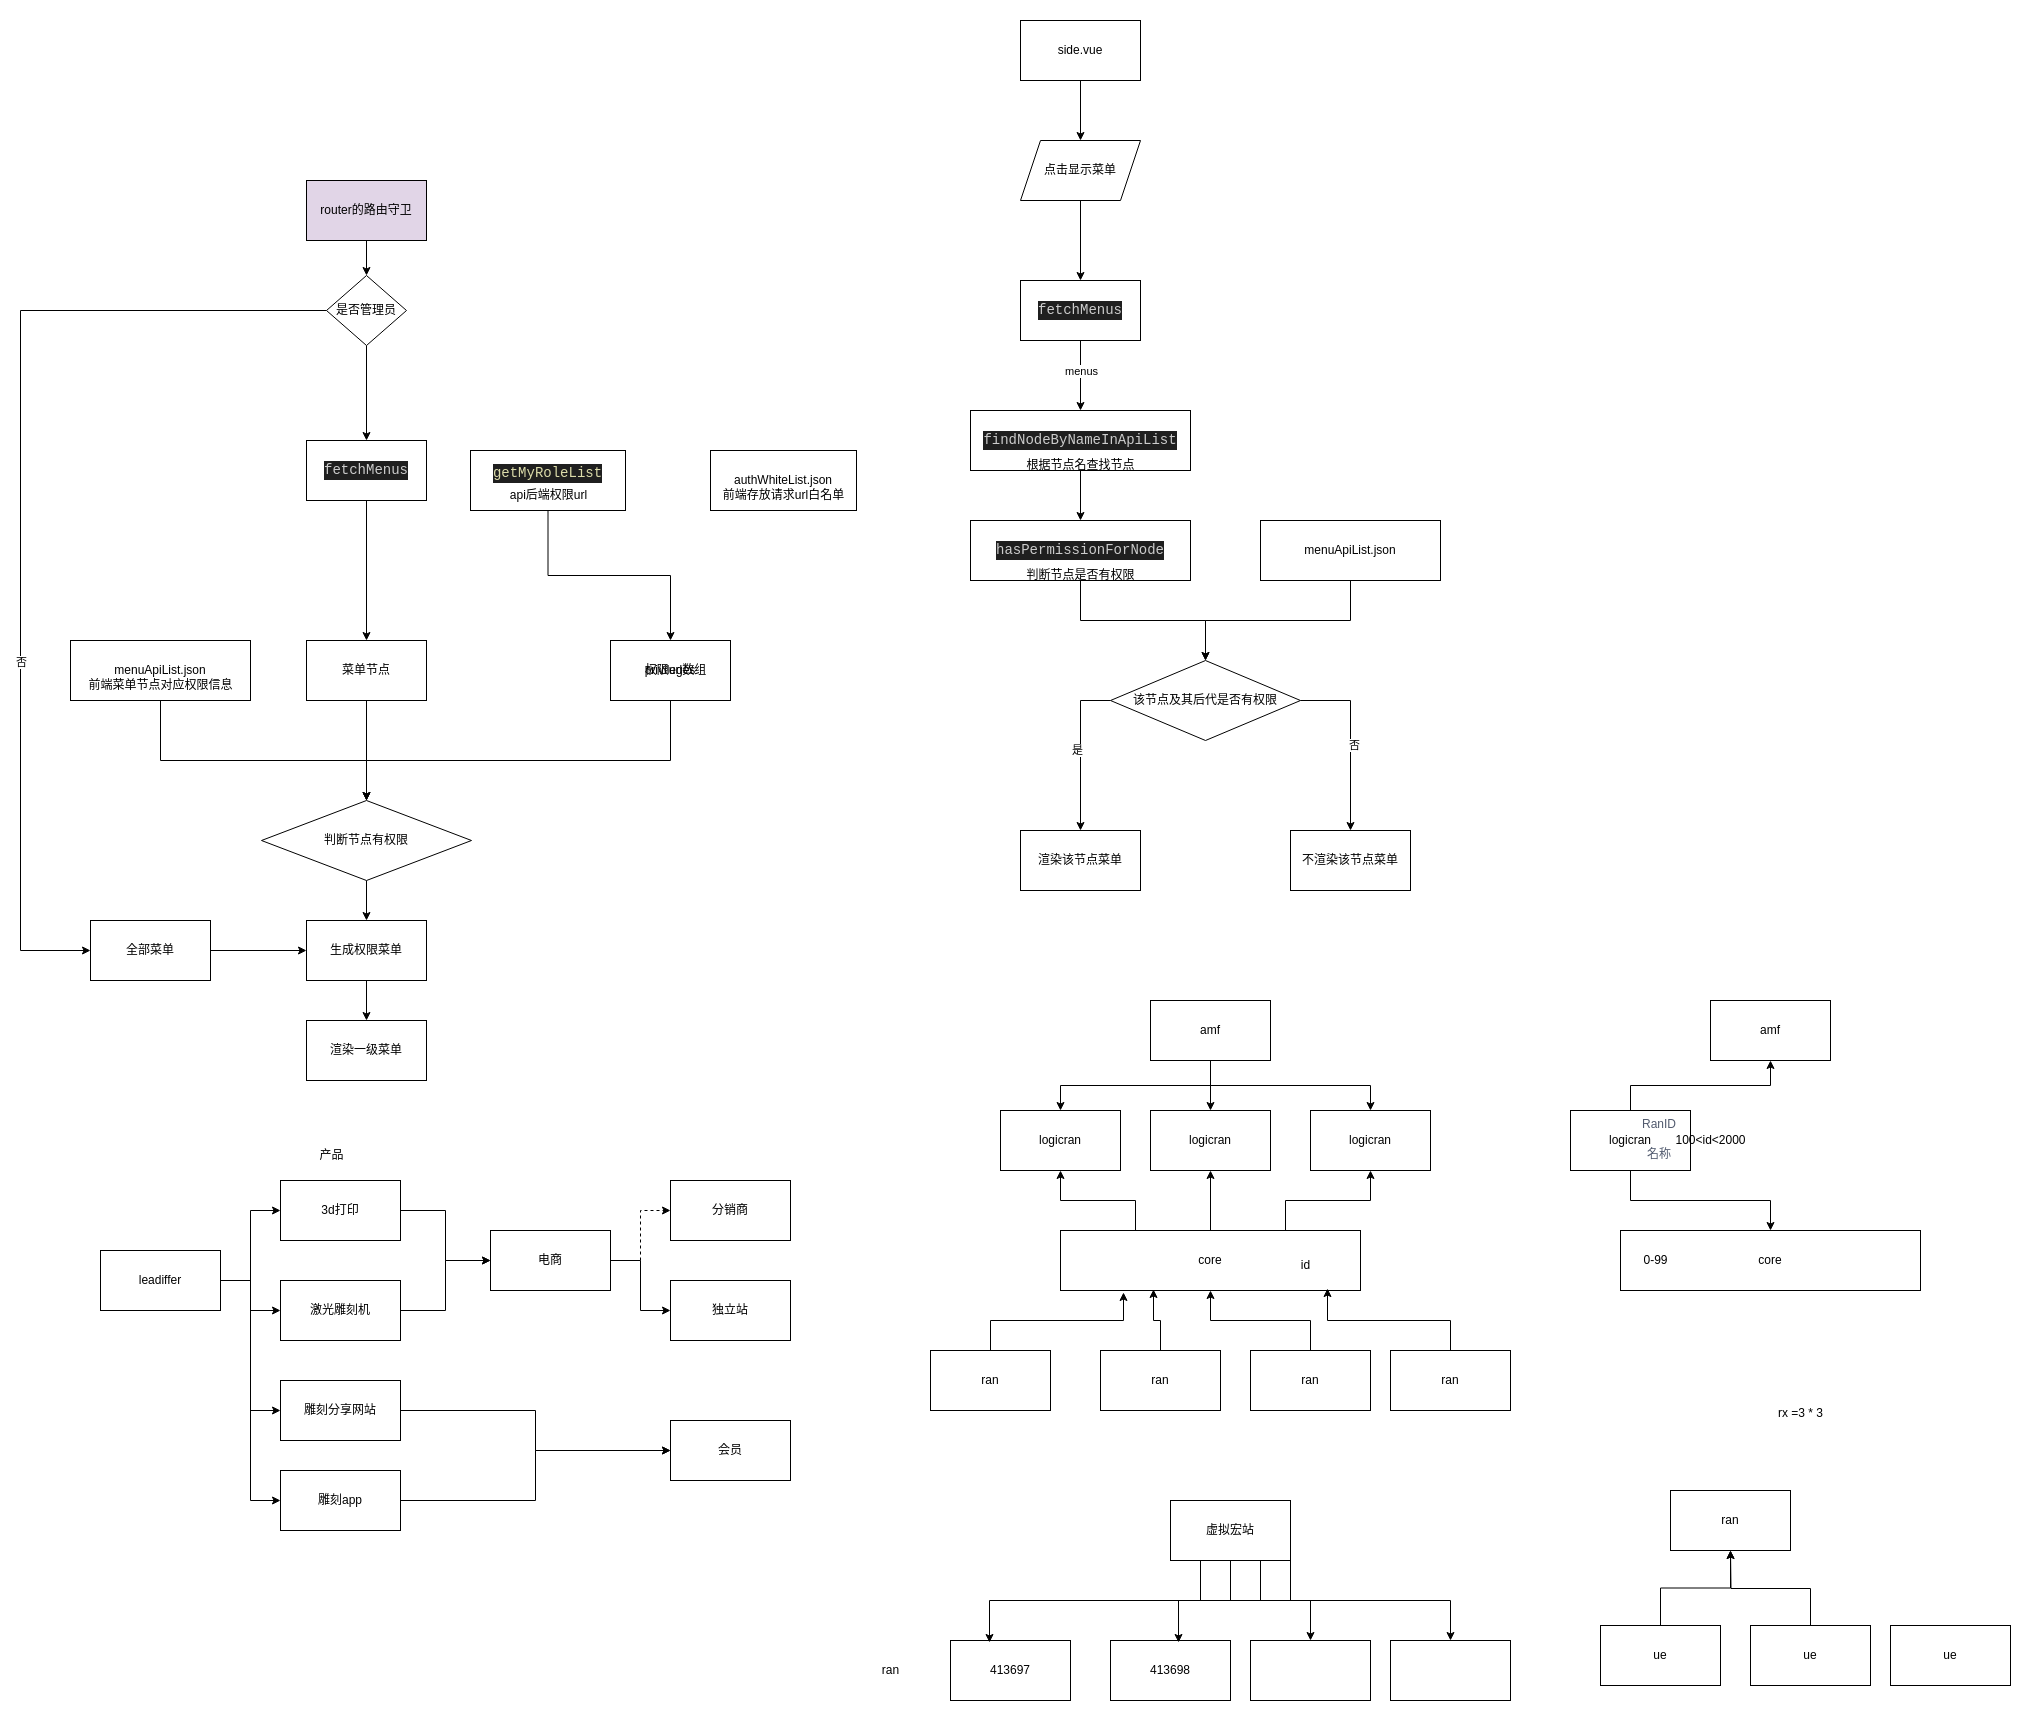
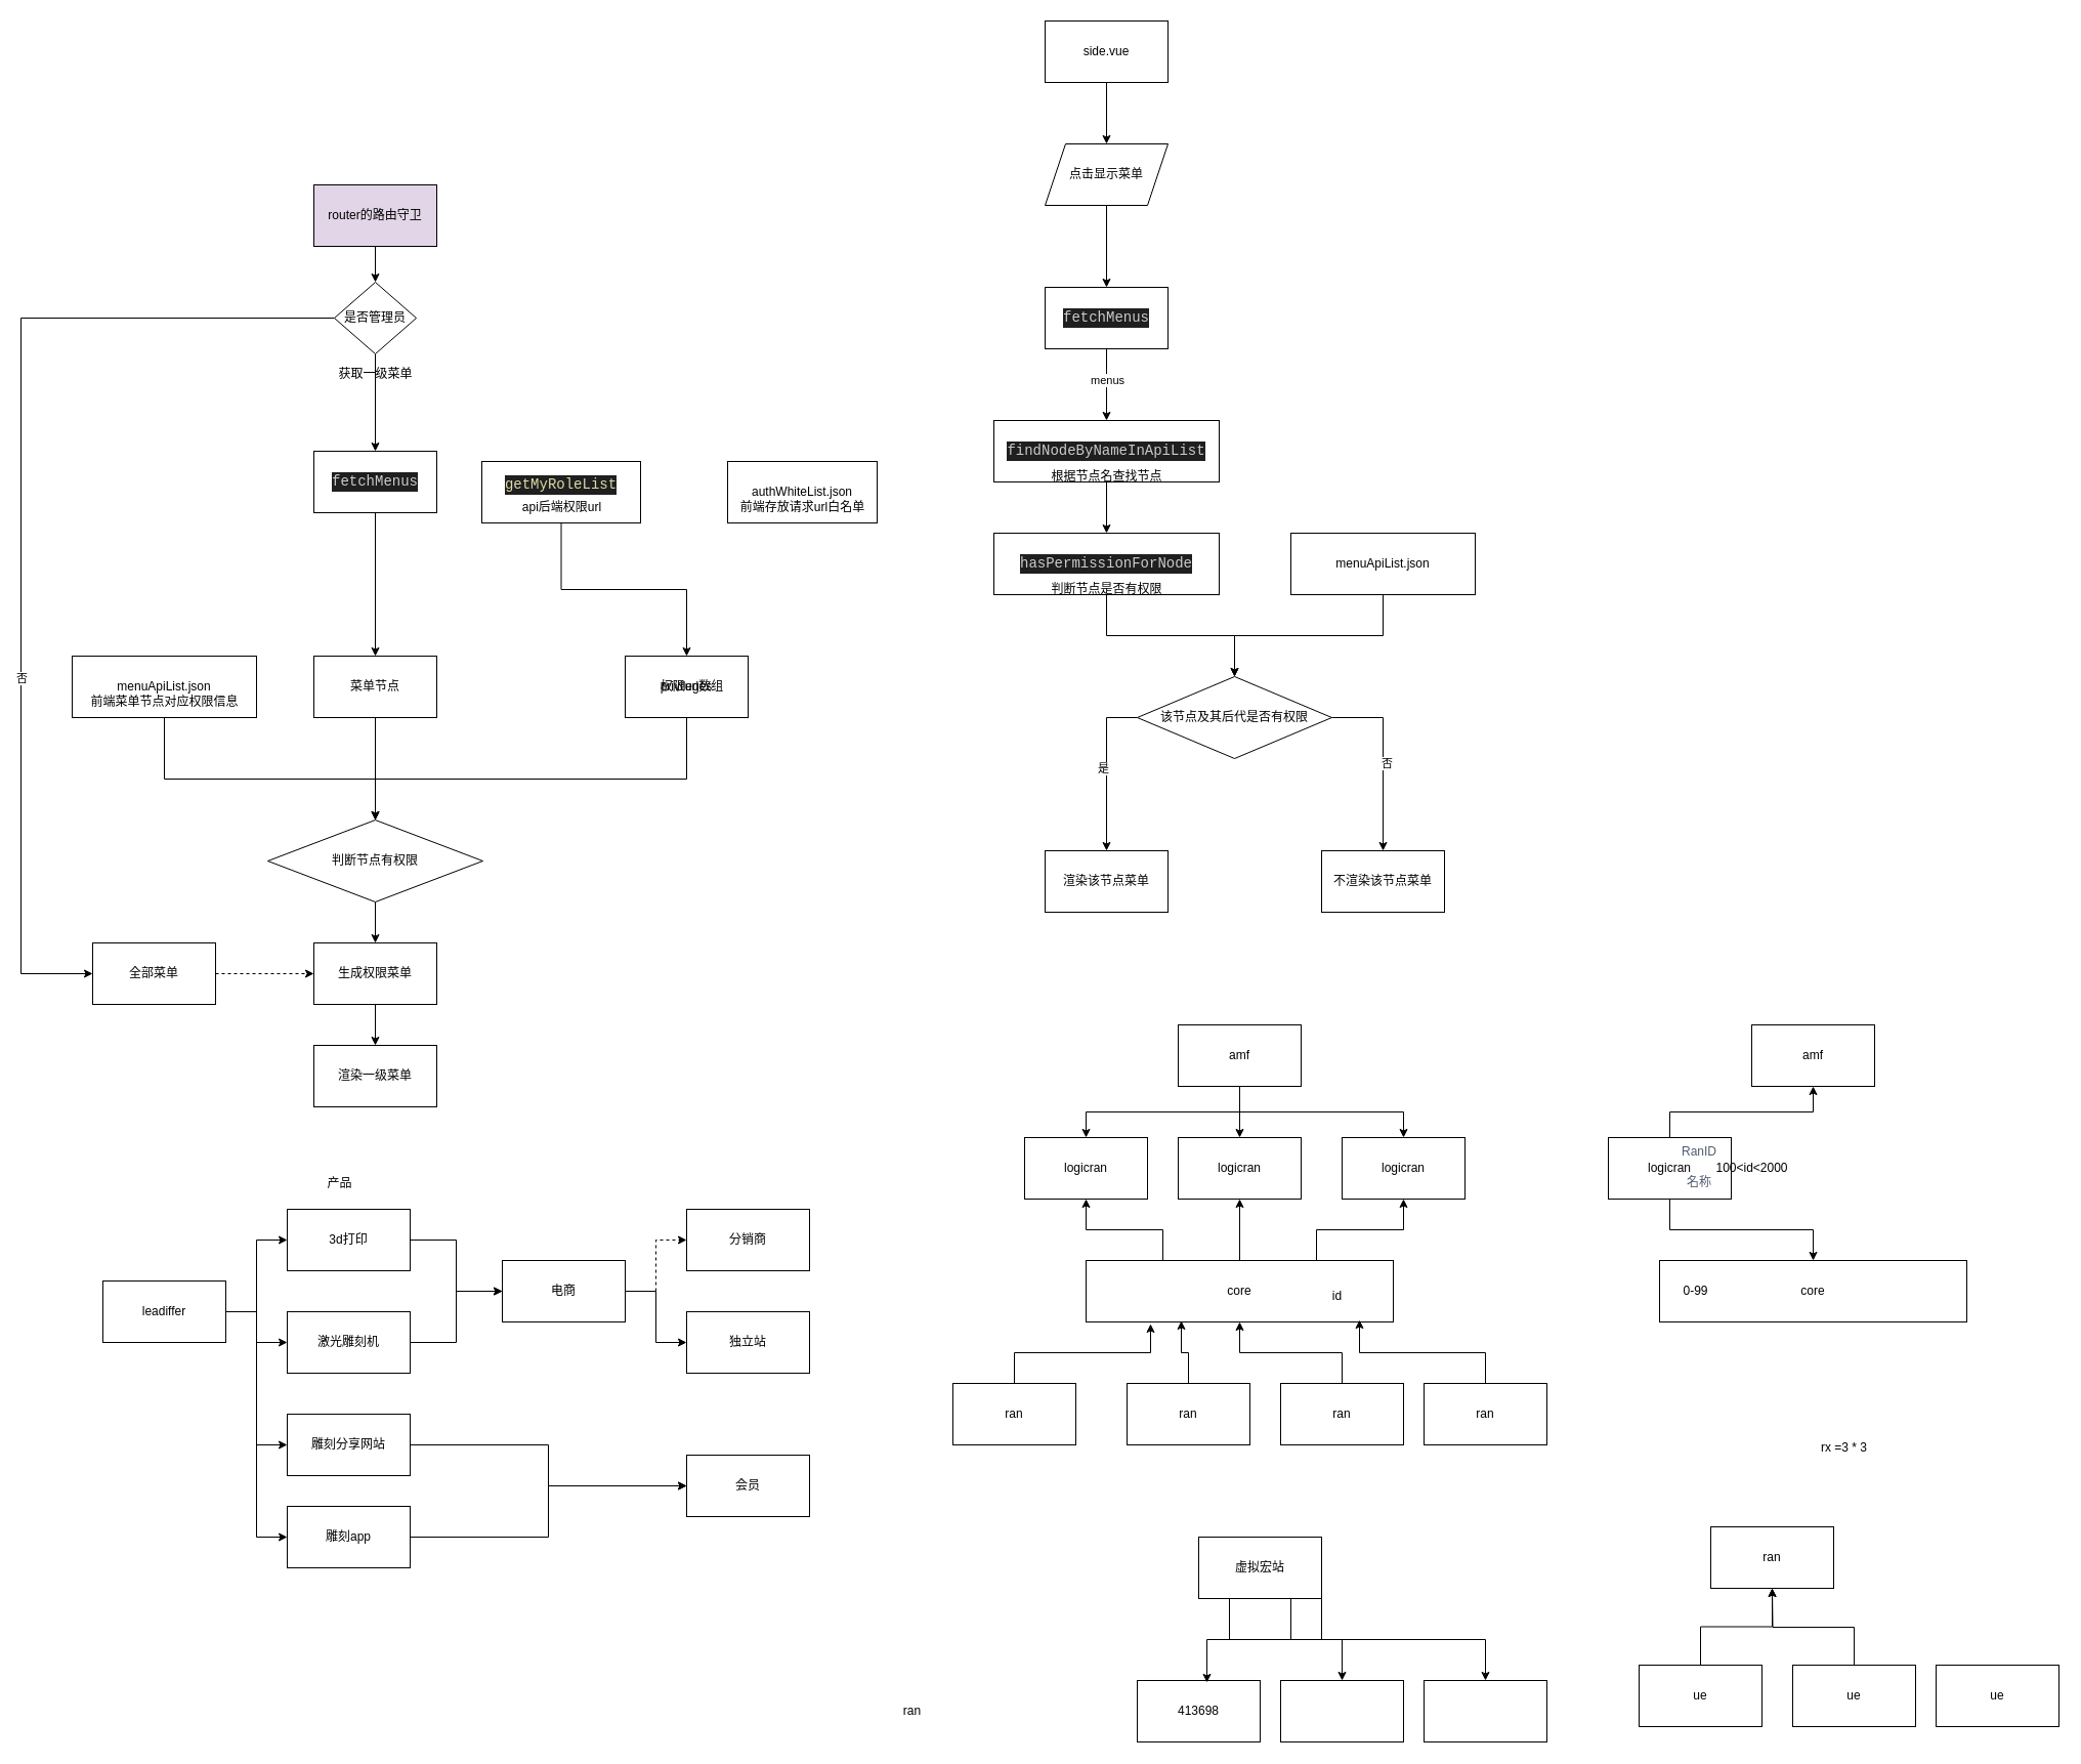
+ <mxCell id="17" value="获取一级菜单" style="text;html=1;align=center;verticalAlign=middle;resizable=0;points=[];autosize=1;strokeColor=none;fillColor=none;" parent="1" vertex="1"><mxGeometry x="316" y="350" width="100" height="30" as="geometry" /></mxCell>
- <mxCell id="27" style="edgeStyle=orthogonalEdgeStyle;rounded=0;orthogonalLoop=1;jettySize=auto;html=1;exitX=1;exitY=0.5;exitDx=0;exitDy=0;" parent="1" source="28" target="21" edge="1"><mxGeometry relative="1" as="geometry" /></mxCell>
+ <mxCell id="27" style="edgeStyle=orthogonalEdgeStyle;rounded=0;orthogonalLoop=1;jettySize=auto;html=1;exitX=1;exitY=0.5;exitDx=0;exitDy=0;dashed=1;" parent="1" source="28" target="21" edge="1"><mxGeometry relative="1" as="geometry" /></mxCell>
- <mxCell id="90" style="edgeStyle=orthogonalEdgeStyle;rounded=0;orthogonalLoop=1;jettySize=auto;html=1;exitX=0.5;exitY=1;exitDx=0;exitDy=0;entryX=0.325;entryY=0.033;entryDx=0;entryDy=0;entryPerimeter=0;" edge="1" parent="1" source="85" target="86"><mxGeometry relative="1" as="geometry" /></mxCell>
- <mxCell id="86" value="413697" style="whiteSpace=wrap;html=1;" vertex="1" parent="1"><mxGeometry x="950" y="1640" width="120" height="60" as="geometry" /></mxCell>
